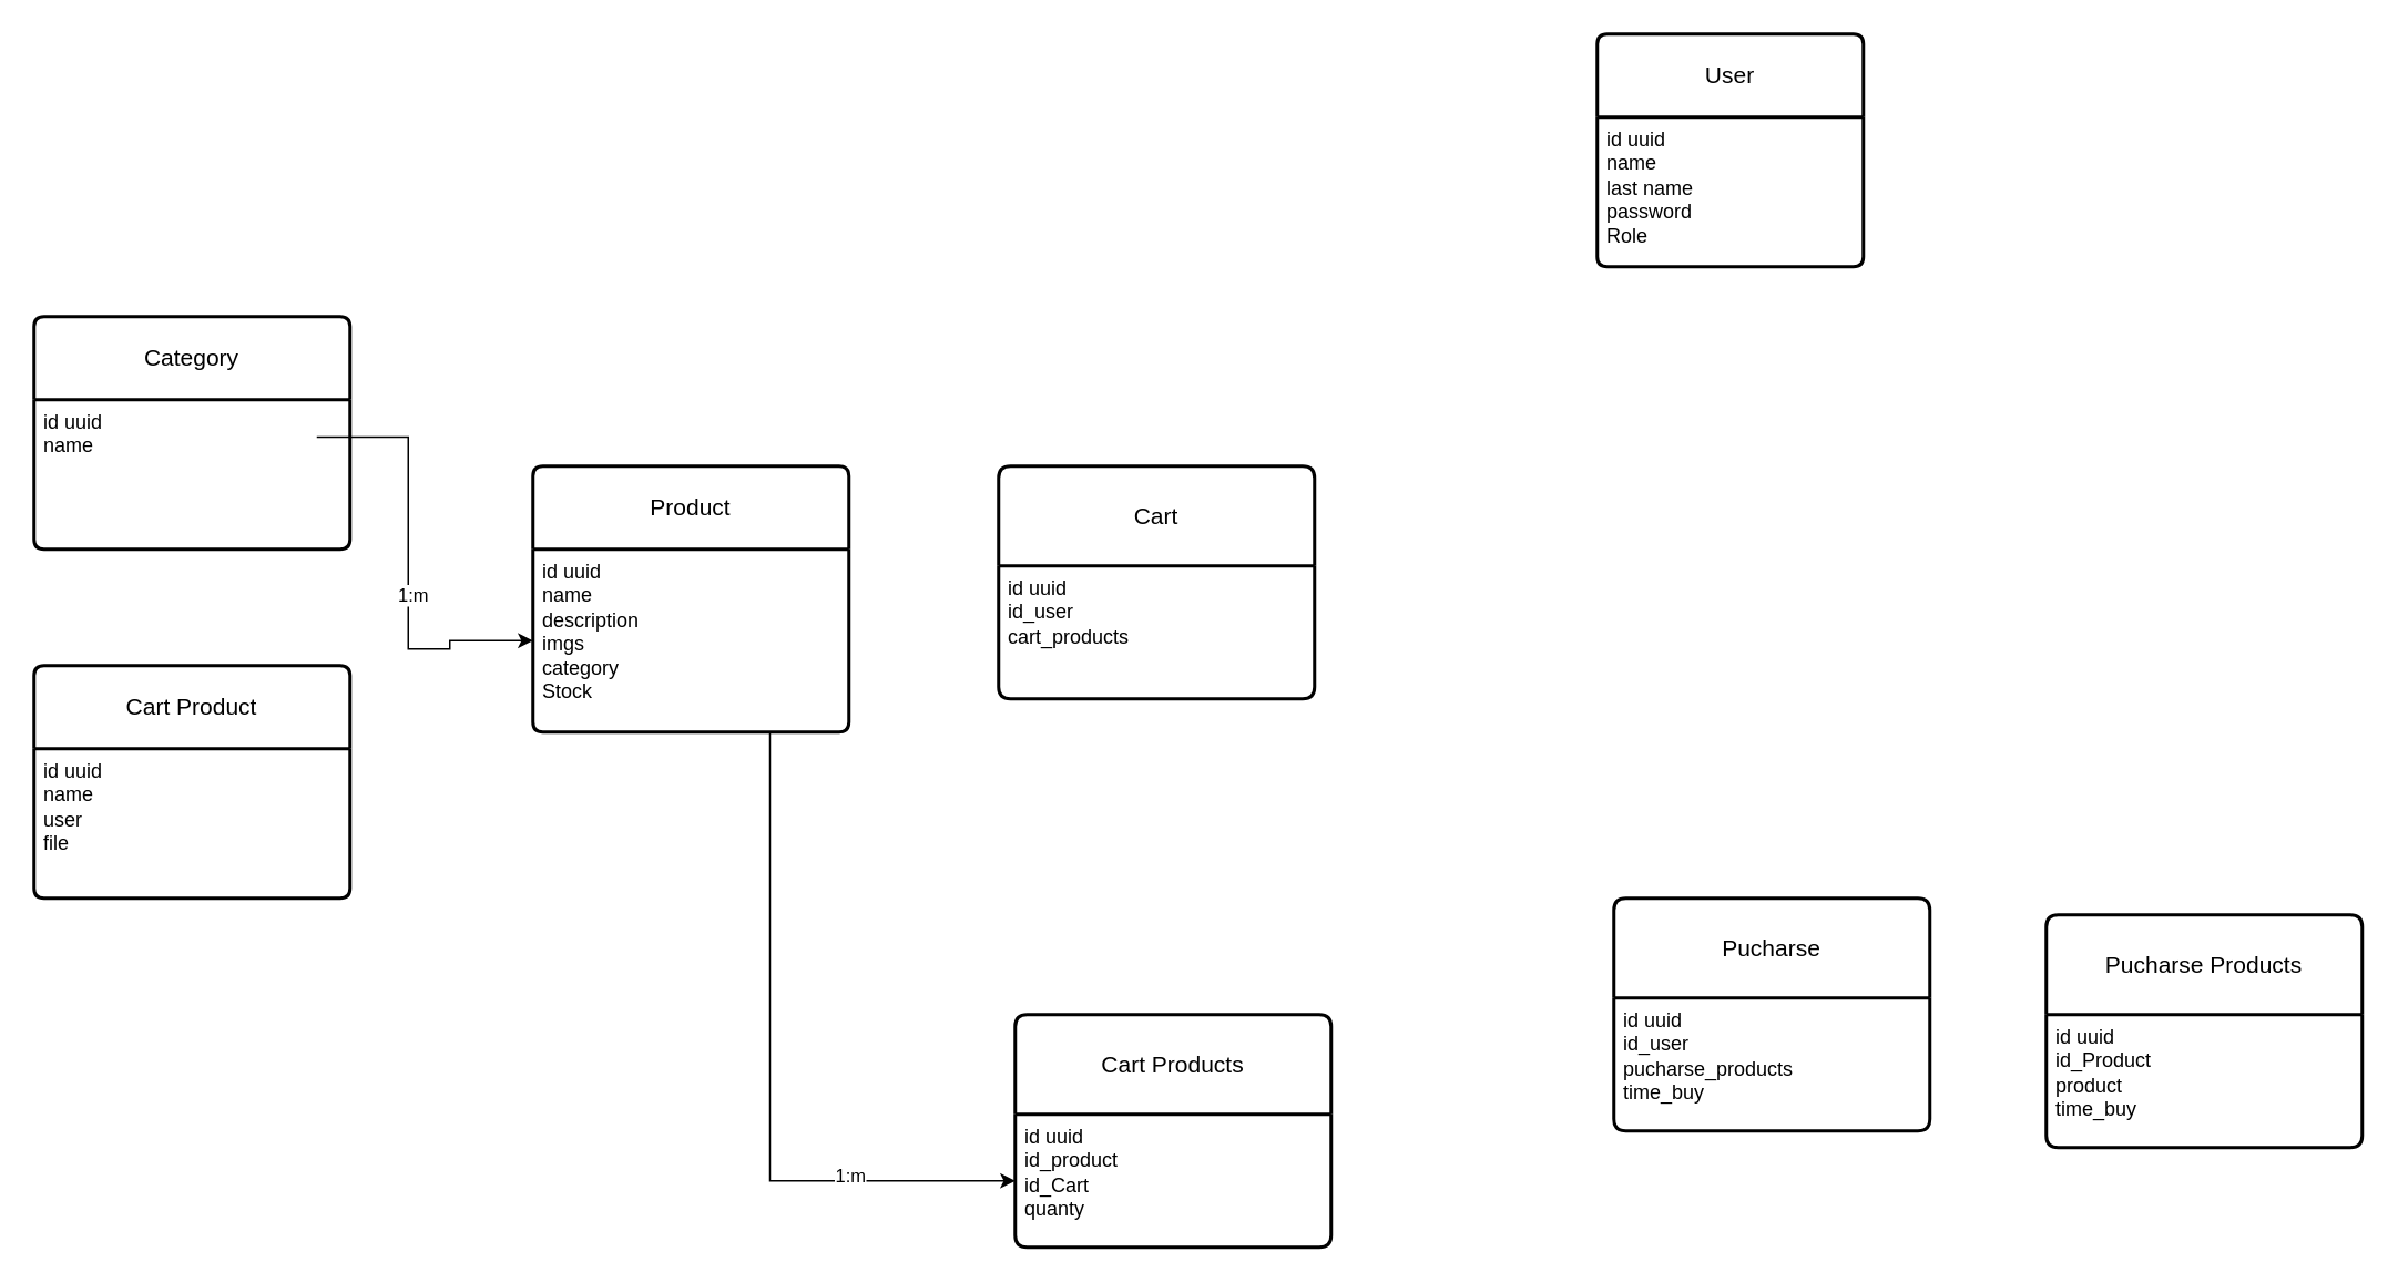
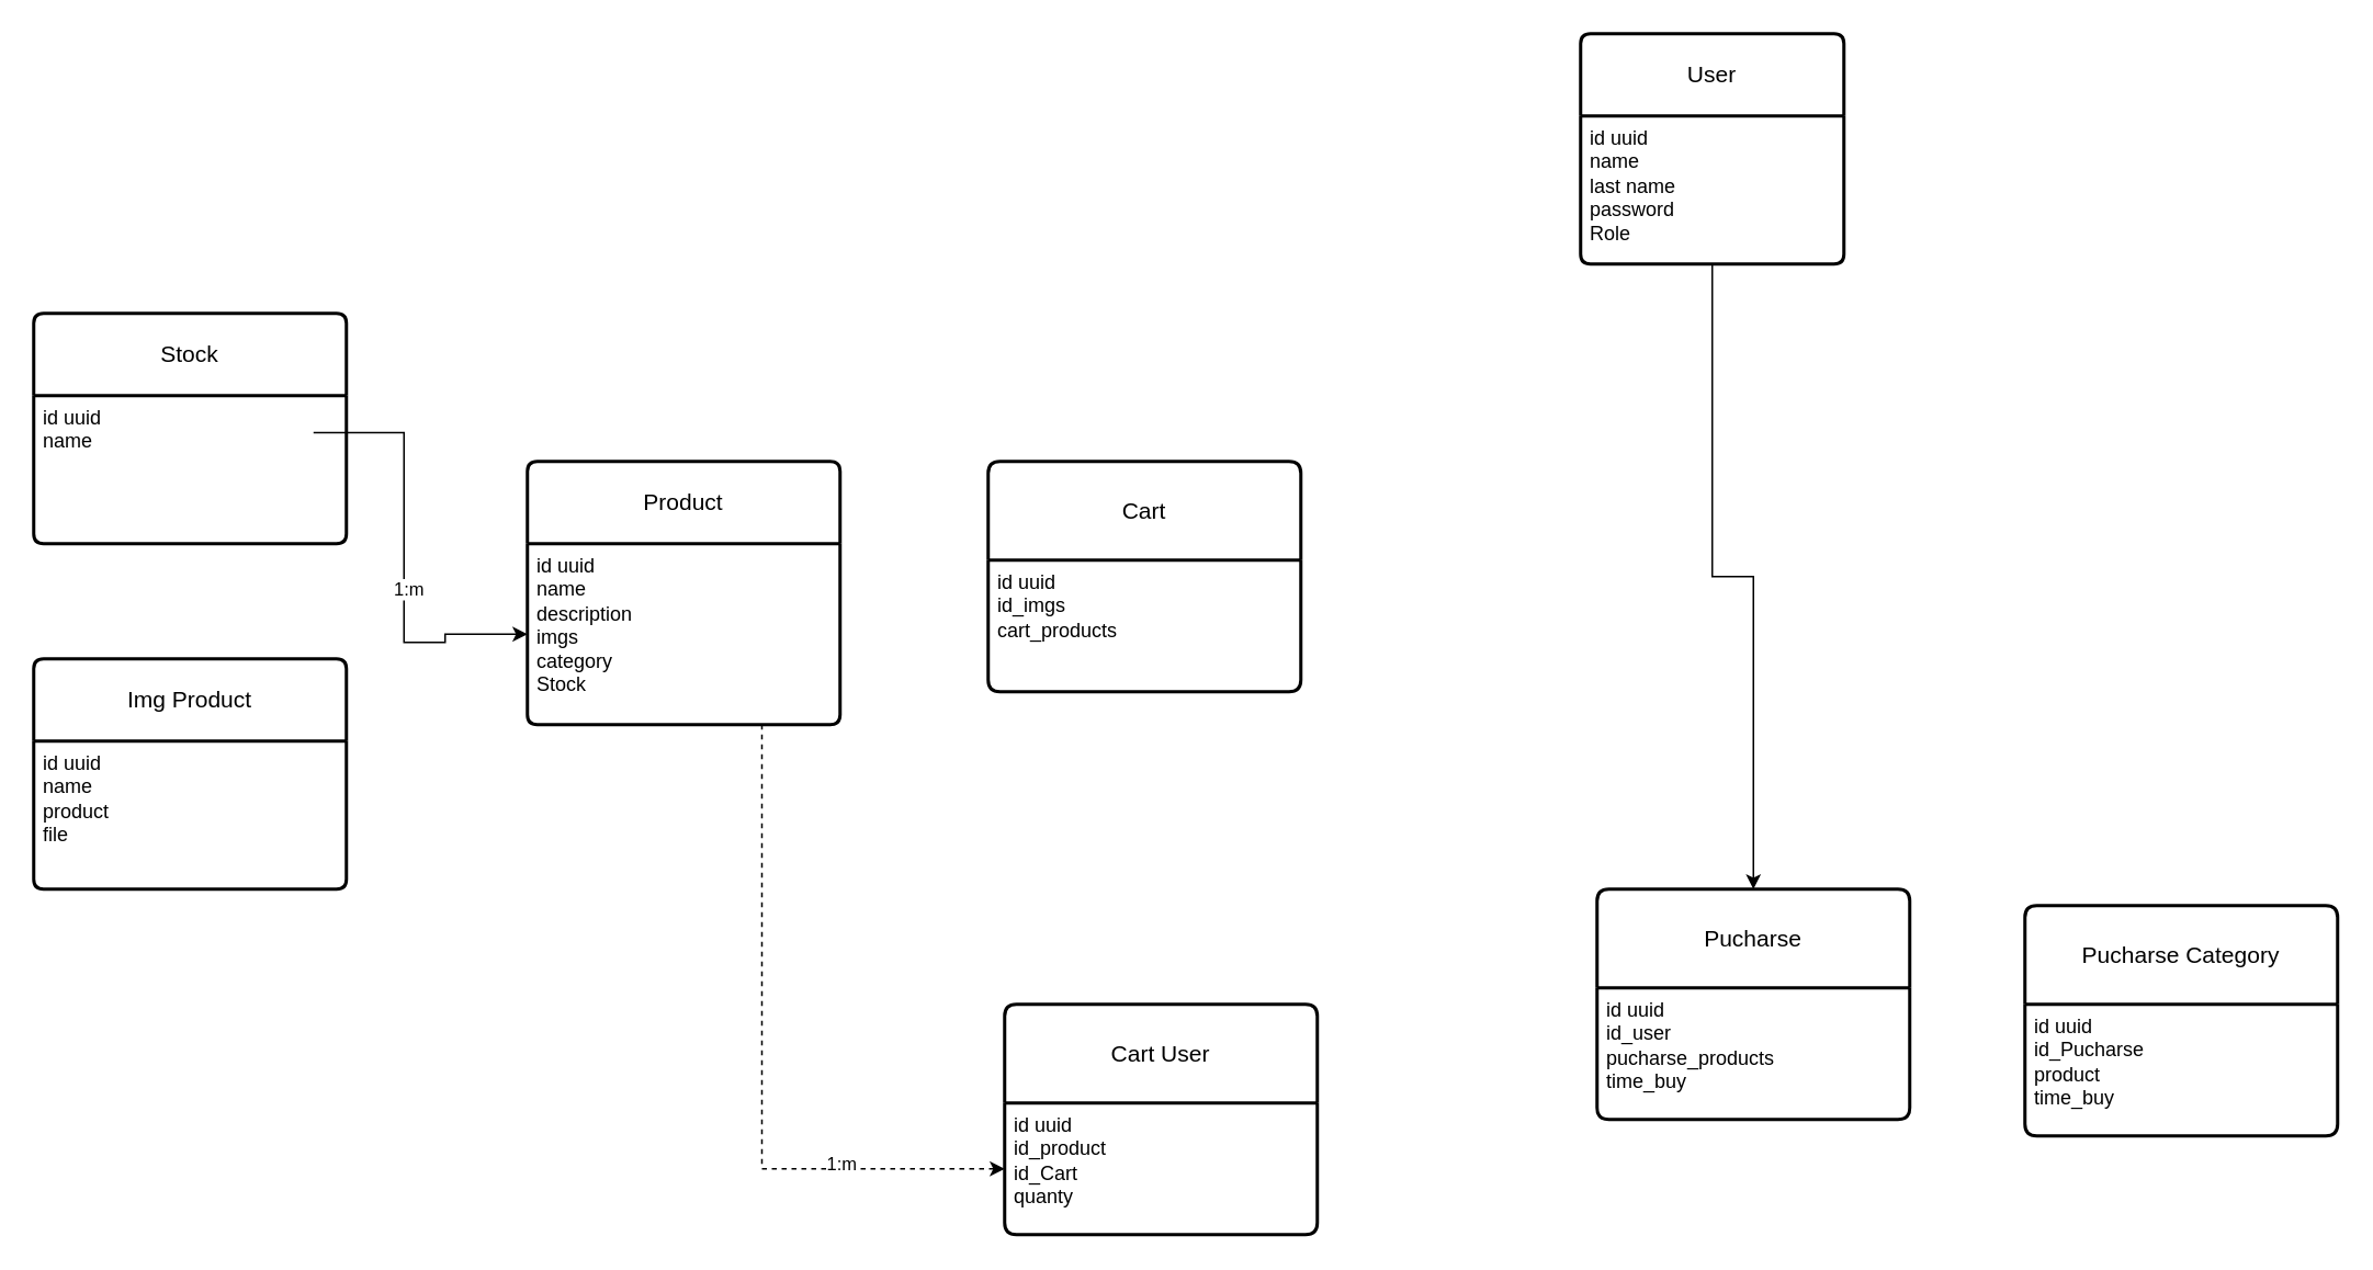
- <mxCell id="8" value="Category" style="swimlane;childLayout=stackLayout;horizontal=1;startSize=50;horizontalStack=0;rounded=1;fontSize=14;fontStyle=0;strokeWidth=2;resizeParent=0;resizeLast=1;shadow=0;dashed=0;align=center;arcSize=4;whiteSpace=wrap;html=1;" parent="1" vertex="1"><mxGeometry x="20" y="190" width="190" height="140" as="geometry" /></mxCell>
+ <mxCell id="8" value="Stock" style="swimlane;childLayout=stackLayout;horizontal=1;startSize=50;horizontalStack=0;rounded=1;fontSize=14;fontStyle=0;strokeWidth=2;resizeParent=0;resizeLast=1;shadow=0;dashed=0;align=center;arcSize=4;whiteSpace=wrap;html=1;" parent="1" vertex="1"><mxGeometry x="20" y="190" width="190" height="140" as="geometry" /></mxCell>
+ <mxCell id="18" style="edgeStyle=orthogonalEdgeStyle;rounded=0;orthogonalLoop=1;jettySize=auto;html=1;exitX=0.5;exitY=1;exitDx=0;exitDy=0;entryX=0.5;entryY=0;entryDx=0;entryDy=0;" parent="1" source="3" target="16" edge="1"><mxGeometry relative="1" as="geometry"><mxPoint x="1061.059" y="534" as="targetPoint" /></mxGeometry></mxCell>
- <mxCell id="13" value="id uuid&amp;nbsp;&lt;div&gt;id_user&lt;/div&gt;&lt;div&gt;cart_products&amp;nbsp;&lt;/div&gt;" style="align=left;strokeColor=none;fillColor=none;spacingLeft=4;spacingRight=4;fontSize=12;verticalAlign=top;resizable=0;rotatable=0;part=1;html=1;whiteSpace=wrap;" parent="12" vertex="1"><mxGeometry y="60" width="190" height="80" as="geometry" /></mxCell>
+ <mxCell id="13" value="id uuid&amp;nbsp;&lt;div&gt;id_imgs&lt;/div&gt;&lt;div&gt;cart_products&amp;nbsp;&lt;/div&gt;" style="align=left;strokeColor=none;fillColor=none;spacingLeft=4;spacingRight=4;fontSize=12;verticalAlign=top;resizable=0;rotatable=0;part=1;html=1;whiteSpace=wrap;" parent="12" vertex="1"><mxGeometry y="60" width="190" height="80" as="geometry" /></mxCell>
- <mxCell id="6" value="Cart Product" style="swimlane;childLayout=stackLayout;horizontal=1;startSize=50;horizontalStack=0;rounded=1;fontSize=14;fontStyle=0;strokeWidth=2;resizeParent=0;resizeLast=1;shadow=0;dashed=0;align=center;arcSize=4;whiteSpace=wrap;html=1;" parent="1" vertex="1"><mxGeometry x="20" y="400" width="190" height="140" as="geometry" /></mxCell>
+ <mxCell id="6" value="Img Product" style="swimlane;childLayout=stackLayout;horizontal=1;startSize=50;horizontalStack=0;rounded=1;fontSize=14;fontStyle=0;strokeWidth=2;resizeParent=0;resizeLast=1;shadow=0;dashed=0;align=center;arcSize=4;whiteSpace=wrap;html=1;" parent="1" vertex="1"><mxGeometry x="20" y="400" width="190" height="140" as="geometry" /></mxCell>
- <mxCell id="7" value="id uuid&amp;nbsp;&lt;div&gt;name&amp;nbsp;&lt;/div&gt;&lt;div&gt;user&lt;/div&gt;&lt;div&gt;file&lt;/div&gt;&lt;div&gt;&lt;br&gt;&lt;/div&gt;" style="align=left;strokeColor=none;fillColor=none;spacingLeft=4;spacingRight=4;fontSize=12;verticalAlign=top;resizable=0;rotatable=0;part=1;html=1;whiteSpace=wrap;" parent="6" vertex="1"><mxGeometry y="50" width="190" height="90" as="geometry" /></mxCell>
+ <mxCell id="7" value="id uuid&amp;nbsp;&lt;div&gt;name&amp;nbsp;&lt;/div&gt;&lt;div&gt;product&lt;/div&gt;&lt;div&gt;file&lt;/div&gt;&lt;div&gt;&lt;br&gt;&lt;/div&gt;" style="align=left;strokeColor=none;fillColor=none;spacingLeft=4;spacingRight=4;fontSize=12;verticalAlign=top;resizable=0;rotatable=0;part=1;html=1;whiteSpace=wrap;" parent="6" vertex="1"><mxGeometry y="50" width="190" height="90" as="geometry" /></mxCell>
- <mxCell id="19" value="Pucharse Products" style="swimlane;childLayout=stackLayout;horizontal=1;startSize=60;horizontalStack=0;rounded=1;fontSize=14;fontStyle=0;strokeWidth=2;resizeParent=0;resizeLast=1;shadow=0;dashed=0;align=center;arcSize=4;whiteSpace=wrap;html=1;" parent="1" vertex="1"><mxGeometry x="1230" y="550" width="190" height="140" as="geometry" /></mxCell>
+ <mxCell id="19" value="Pucharse Category" style="swimlane;childLayout=stackLayout;horizontal=1;startSize=60;horizontalStack=0;rounded=1;fontSize=14;fontStyle=0;strokeWidth=2;resizeParent=0;resizeLast=1;shadow=0;dashed=0;align=center;arcSize=4;whiteSpace=wrap;html=1;" parent="1" vertex="1"><mxGeometry x="1230" y="550" width="190" height="140" as="geometry" /></mxCell>
- <mxCell id="21" style="edgeStyle=orthogonalEdgeStyle;rounded=0;orthogonalLoop=1;jettySize=auto;html=1;exitX=0.75;exitY=1;exitDx=0;exitDy=0;entryX=0;entryY=0.5;entryDx=0;entryDy=0;" edge="1" parent="1" source="5" target="15"><mxGeometry relative="1" as="geometry" /></mxCell>
+ <mxCell id="21" style="edgeStyle=orthogonalEdgeStyle;rounded=0;orthogonalLoop=1;jettySize=auto;html=1;exitX=0.75;exitY=1;exitDx=0;exitDy=0;entryX=0;entryY=0.5;entryDx=0;entryDy=0;dashed=1;" edge="1" parent="1" source="5" target="15"><mxGeometry relative="1" as="geometry" /></mxCell>
- <mxCell id="14" value="Cart Products" style="swimlane;childLayout=stackLayout;horizontal=1;startSize=60;horizontalStack=0;rounded=1;fontSize=14;fontStyle=0;strokeWidth=2;resizeParent=0;resizeLast=1;shadow=0;dashed=0;align=center;arcSize=4;whiteSpace=wrap;html=1;" parent="1" vertex="1"><mxGeometry x="610" y="610" width="190" height="140" as="geometry" /></mxCell>
+ <mxCell id="14" value="Cart User" style="swimlane;childLayout=stackLayout;horizontal=1;startSize=60;horizontalStack=0;rounded=1;fontSize=14;fontStyle=0;strokeWidth=2;resizeParent=0;resizeLast=1;shadow=0;dashed=0;align=center;arcSize=4;whiteSpace=wrap;html=1;" parent="1" vertex="1"><mxGeometry x="610" y="610" width="190" height="140" as="geometry" /></mxCell>
- <mxCell id="20" value="id uuid&amp;nbsp;&lt;div&gt;id_Product&lt;/div&gt;&lt;div&gt;product&lt;br&gt;time_buy&lt;/div&gt;" style="align=left;strokeColor=none;fillColor=none;spacingLeft=4;spacingRight=4;fontSize=12;verticalAlign=top;resizable=0;rotatable=0;part=1;html=1;whiteSpace=wrap;" parent="19" vertex="1"><mxGeometry y="60" width="190" height="80" as="geometry" /></mxCell>
+ <mxCell id="20" value="id uuid&amp;nbsp;&lt;div&gt;id_Pucharse&lt;/div&gt;&lt;div&gt;product&lt;br&gt;time_buy&lt;/div&gt;" style="align=left;strokeColor=none;fillColor=none;spacingLeft=4;spacingRight=4;fontSize=12;verticalAlign=top;resizable=0;rotatable=0;part=1;html=1;whiteSpace=wrap;" parent="19" vertex="1"><mxGeometry y="60" width="190" height="80" as="geometry" /></mxCell>
